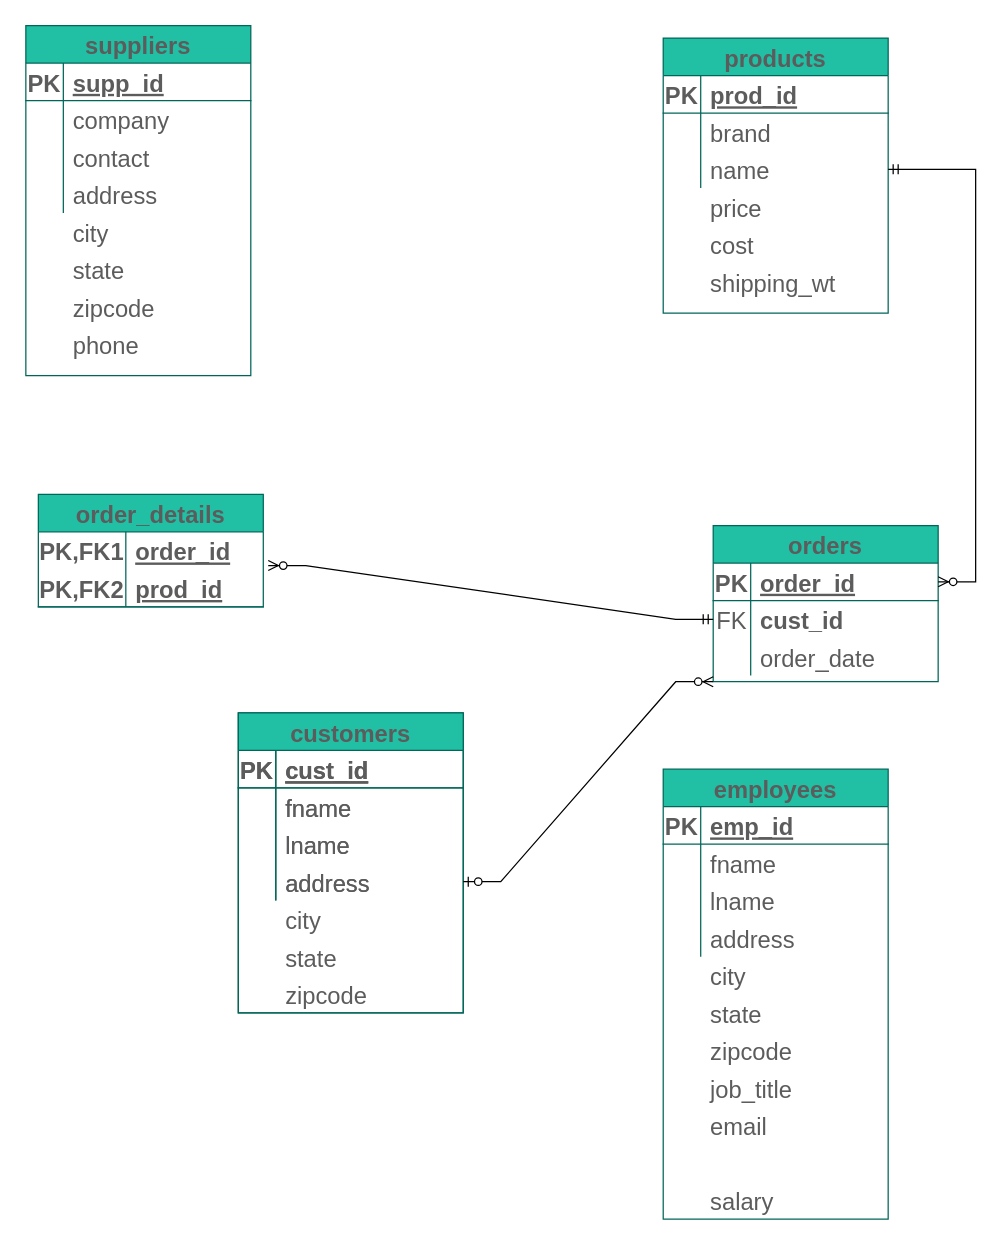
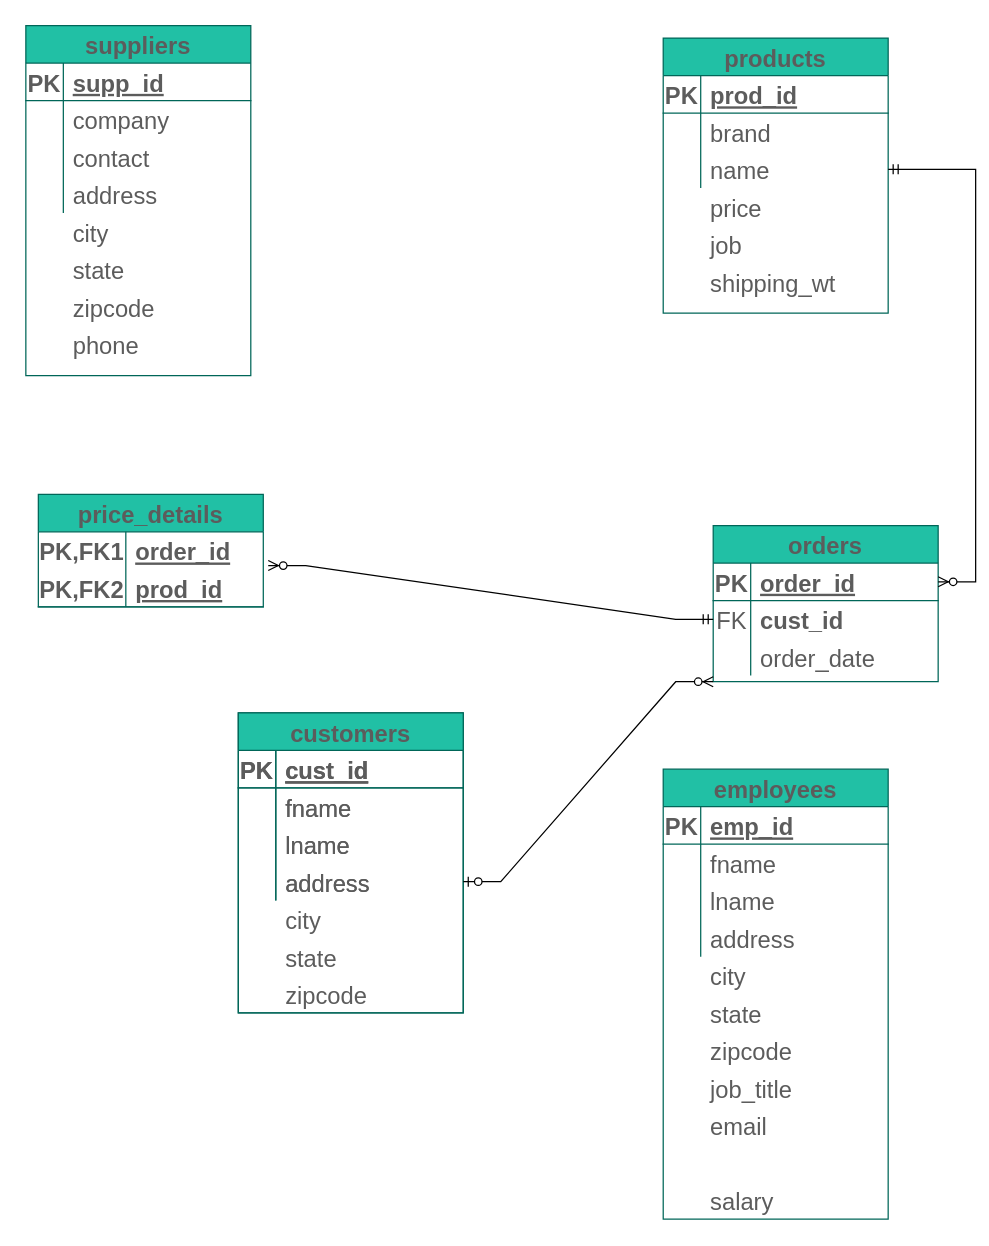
- <mxCell id="95" value="cost" style="shape=partialRectangle;connectable=0;fillColor=none;top=0;left=0;bottom=0;right=0;align=left;spacingLeft=6;overflow=hidden;fontSize=19;strokeColor=#006658;fontColor=#5C5C5C;" parent="1" vertex="1"><mxGeometry x="560" y="180" width="150" height="30" as="geometry"><mxRectangle width="150" height="30" as="alternateBounds" /></mxGeometry></mxCell>
+ <mxCell id="95" value="job" style="shape=partialRectangle;connectable=0;fillColor=none;top=0;left=0;bottom=0;right=0;align=left;spacingLeft=6;overflow=hidden;fontSize=19;strokeColor=#006658;fontColor=#5C5C5C;" parent="1" vertex="1"><mxGeometry x="560" y="180" width="150" height="30" as="geometry"><mxRectangle width="150" height="30" as="alternateBounds" /></mxGeometry></mxCell>
- <mxCell id="60" value="order_details" style="shape=table;startSize=30;container=1;collapsible=1;childLayout=tableLayout;fixedRows=1;rowLines=0;fontStyle=1;align=center;resizeLast=1;fontSize=19;fillColor=#21C0A5;strokeColor=#006658;fontColor=#5C5C5C;" parent="1" vertex="1"><mxGeometry x="30" y="395" width="180" height="90" as="geometry" /></mxCell>
+ <mxCell id="60" value="price_details" style="shape=table;startSize=30;container=1;collapsible=1;childLayout=tableLayout;fixedRows=1;rowLines=0;fontStyle=1;align=center;resizeLast=1;fontSize=19;fillColor=#21C0A5;strokeColor=#006658;fontColor=#5C5C5C;" parent="1" vertex="1"><mxGeometry x="30" y="395" width="180" height="90" as="geometry" /></mxCell>
